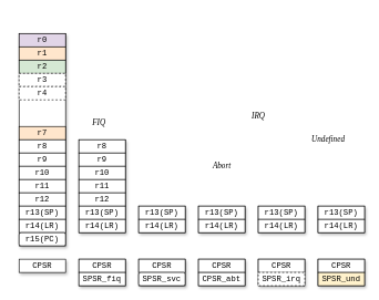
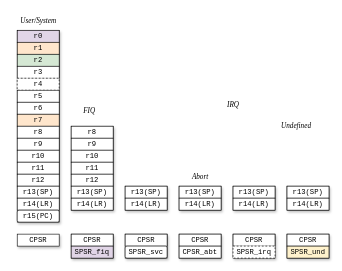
+ <mxCell id="55" value="User/System" style="text;html=1;strokeColor=none;fillColor=none;align=center;verticalAlign=middle;whiteSpace=wrap;rounded=0;fontFamily=Computer Modern;fontStyle=2" vertex="1" parent="1"><mxGeometry x="20.5" y="20" width="85" height="30" as="geometry" /></mxCell>
- <mxCell id="16" value="r3" style="rounded=0;whiteSpace=wrap;html=1;fontFamily=Courier New;dashed=1;" vertex="1" parent="1"><mxGeometry x="28" y="110" width="70" height="20" as="geometry" /></mxCell>
+ <mxCell id="16" value="r3" style="rounded=0;whiteSpace=wrap;html=1;fontFamily=Courier New;" vertex="1" parent="1"><mxGeometry x="28" y="110" width="70" height="20" as="geometry" /></mxCell>
+ <mxCell id="18" value="r5" style="rounded=0;whiteSpace=wrap;html=1;fontFamily=Courier New;" vertex="1" parent="1"><mxGeometry x="28" y="150" width="70" height="20" as="geometry" /></mxCell>
+ <mxCell id="19" value="r6" style="rounded=0;whiteSpace=wrap;html=1;fontFamily=Courier New;" vertex="1" parent="1"><mxGeometry x="28" y="170" width="70" height="20" as="geometry" /></mxCell>
- <mxCell id="57" value="Abort" style="text;html=1;strokeColor=none;fillColor=none;align=center;verticalAlign=middle;whiteSpace=wrap;rounded=0;fontFamily=Computer Modern;fontStyle=2" vertex="1" parent="1"><mxGeometry x="290.5" y="235" width="85" height="30" as="geometry" /></mxCell>
+ <mxCell id="57" value="Abort" style="text;html=1;strokeColor=none;fillColor=none;align=center;verticalAlign=middle;whiteSpace=wrap;rounded=0;fontFamily=Computer Modern;fontStyle=2" vertex="1" parent="1"><mxGeometry x="290.5" y="280" width="85" height="30" as="geometry" /></mxCell>
- <mxCell id="38" value="SPSR_fiq" style="rounded=0;whiteSpace=wrap;html=1;fontFamily=Courier New;" vertex="1" parent="1"><mxGeometry x="118" y="410" width="70" height="20" as="geometry" /></mxCell>
+ <mxCell id="38" value="SPSR_fiq" style="rounded=0;whiteSpace=wrap;html=1;fontFamily=Courier New;fillColor=#e1d5e7;" vertex="1" parent="1"><mxGeometry x="118" y="410" width="70" height="20" as="geometry" /></mxCell>
